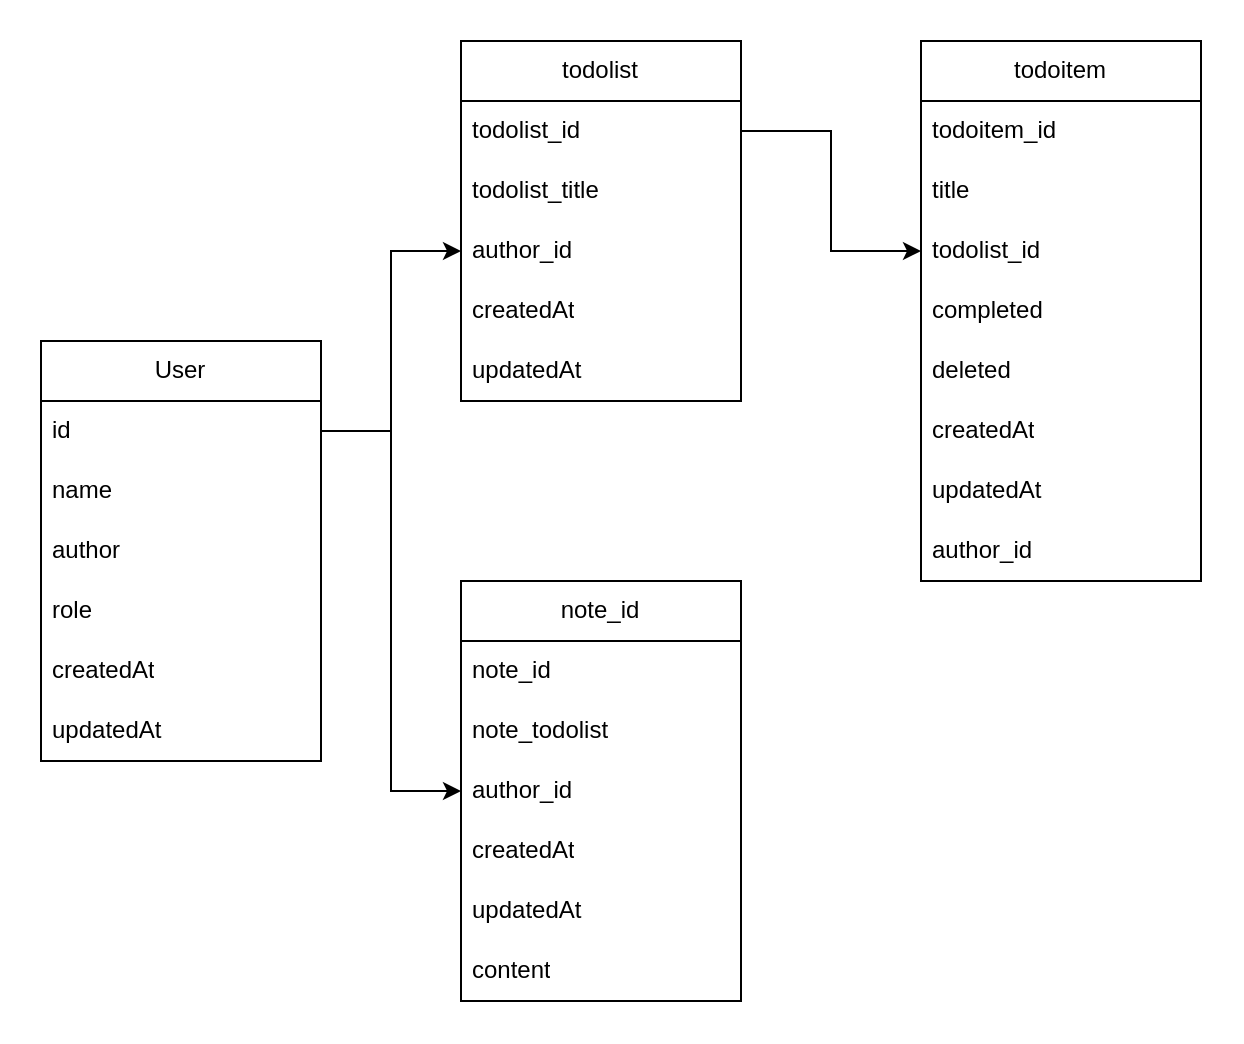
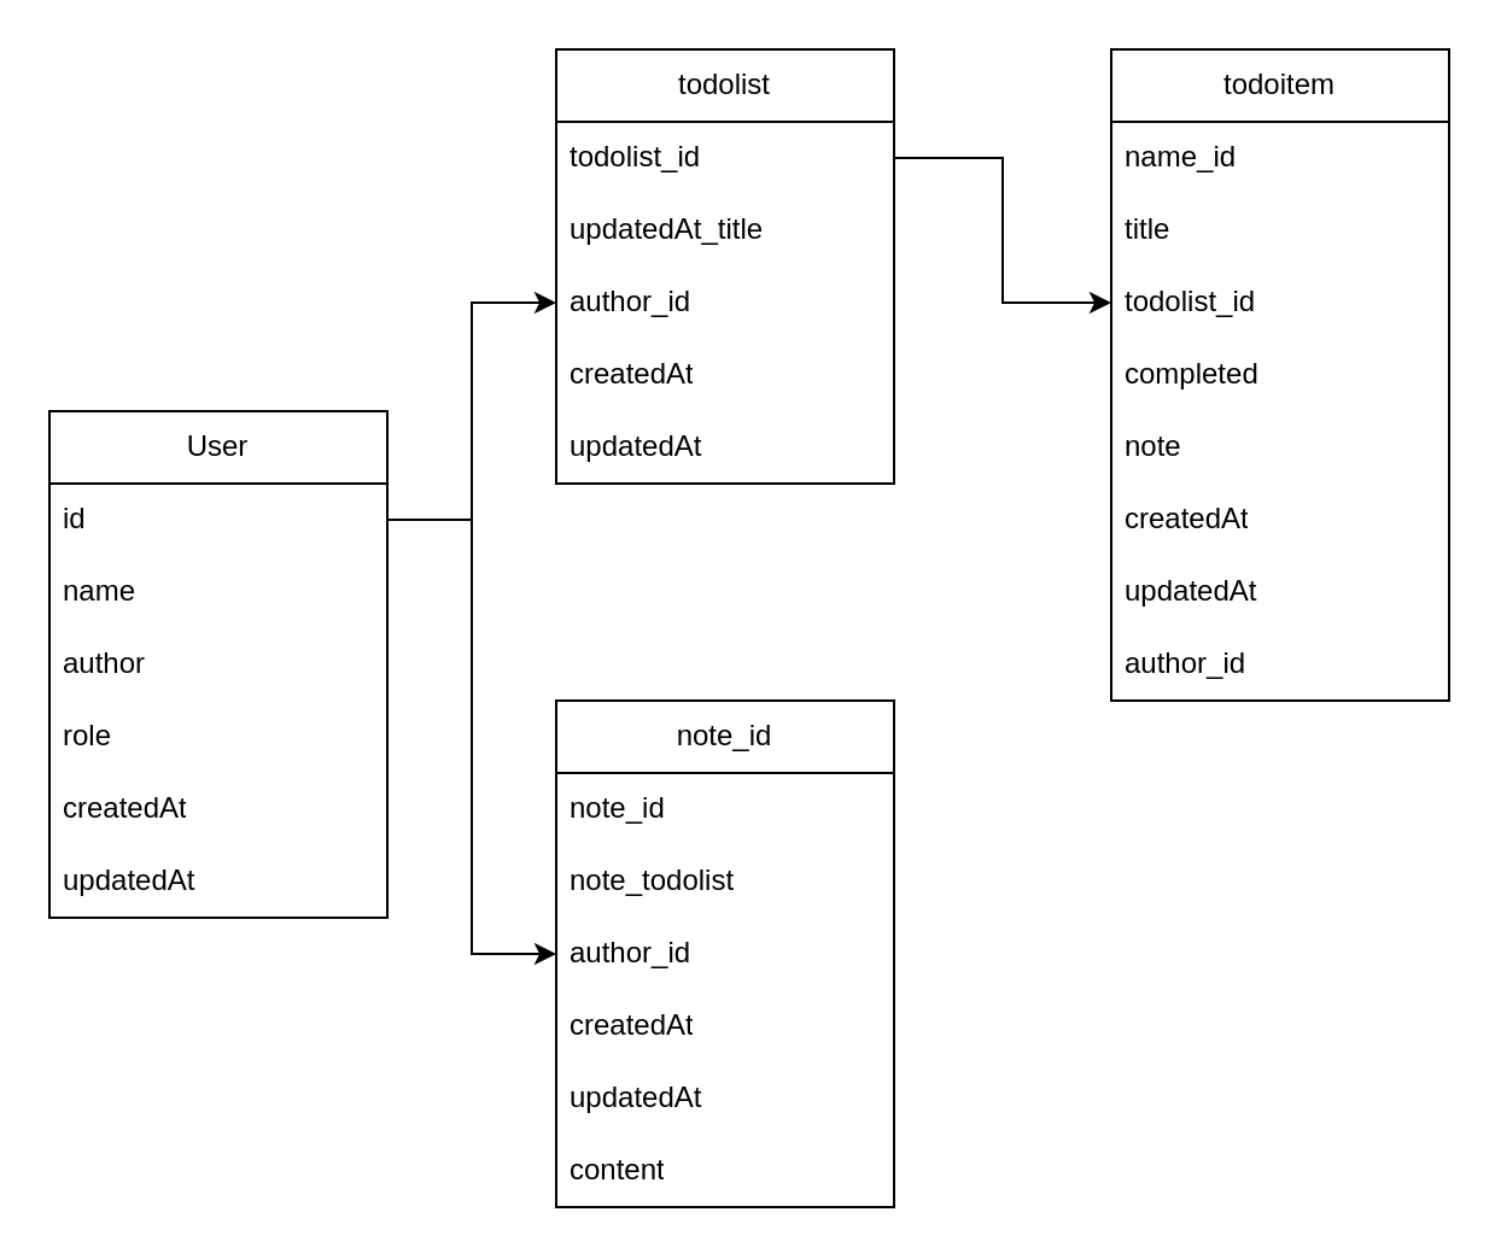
- <mxCell id="10" value="todoitem_id" style="text;strokeColor=none;fillColor=none;align=left;verticalAlign=middle;spacingLeft=4;spacingRight=4;overflow=hidden;points=[[0,0.5],[1,0.5]];portConstraint=eastwest;rotatable=0;whiteSpace=wrap;html=1;" vertex="1" parent="9"><mxGeometry y="30" width="140" height="30" as="geometry" /></mxCell>
+ <mxCell id="10" value="name_id" style="text;strokeColor=none;fillColor=none;align=left;verticalAlign=middle;spacingLeft=4;spacingRight=4;overflow=hidden;points=[[0,0.5],[1,0.5]];portConstraint=eastwest;rotatable=0;whiteSpace=wrap;html=1;" vertex="1" parent="9"><mxGeometry y="30" width="140" height="30" as="geometry" /></mxCell>
- <mxCell id="27" value="todolist_title" style="text;strokeColor=none;fillColor=none;align=left;verticalAlign=middle;spacingLeft=4;spacingRight=4;overflow=hidden;points=[[0,0.5],[1,0.5]];portConstraint=eastwest;rotatable=0;whiteSpace=wrap;html=1;" vertex="1" parent="25"><mxGeometry y="60" width="140" height="30" as="geometry" /></mxCell>
+ <mxCell id="27" value="updatedAt_title" style="text;strokeColor=none;fillColor=none;align=left;verticalAlign=middle;spacingLeft=4;spacingRight=4;overflow=hidden;points=[[0,0.5],[1,0.5]];portConstraint=eastwest;rotatable=0;whiteSpace=wrap;html=1;" vertex="1" parent="25"><mxGeometry y="60" width="140" height="30" as="geometry" /></mxCell>
- <mxCell id="14" value="deleted" style="text;strokeColor=none;fillColor=none;align=left;verticalAlign=middle;spacingLeft=4;spacingRight=4;overflow=hidden;points=[[0,0.5],[1,0.5]];portConstraint=eastwest;rotatable=0;whiteSpace=wrap;html=1;" vertex="1" parent="9"><mxGeometry y="150" width="140" height="30" as="geometry" /></mxCell>
+ <mxCell id="14" value="note" style="text;strokeColor=none;fillColor=none;align=left;verticalAlign=middle;spacingLeft=4;spacingRight=4;overflow=hidden;points=[[0,0.5],[1,0.5]];portConstraint=eastwest;rotatable=0;whiteSpace=wrap;html=1;" vertex="1" parent="9"><mxGeometry y="150" width="140" height="30" as="geometry" /></mxCell>
